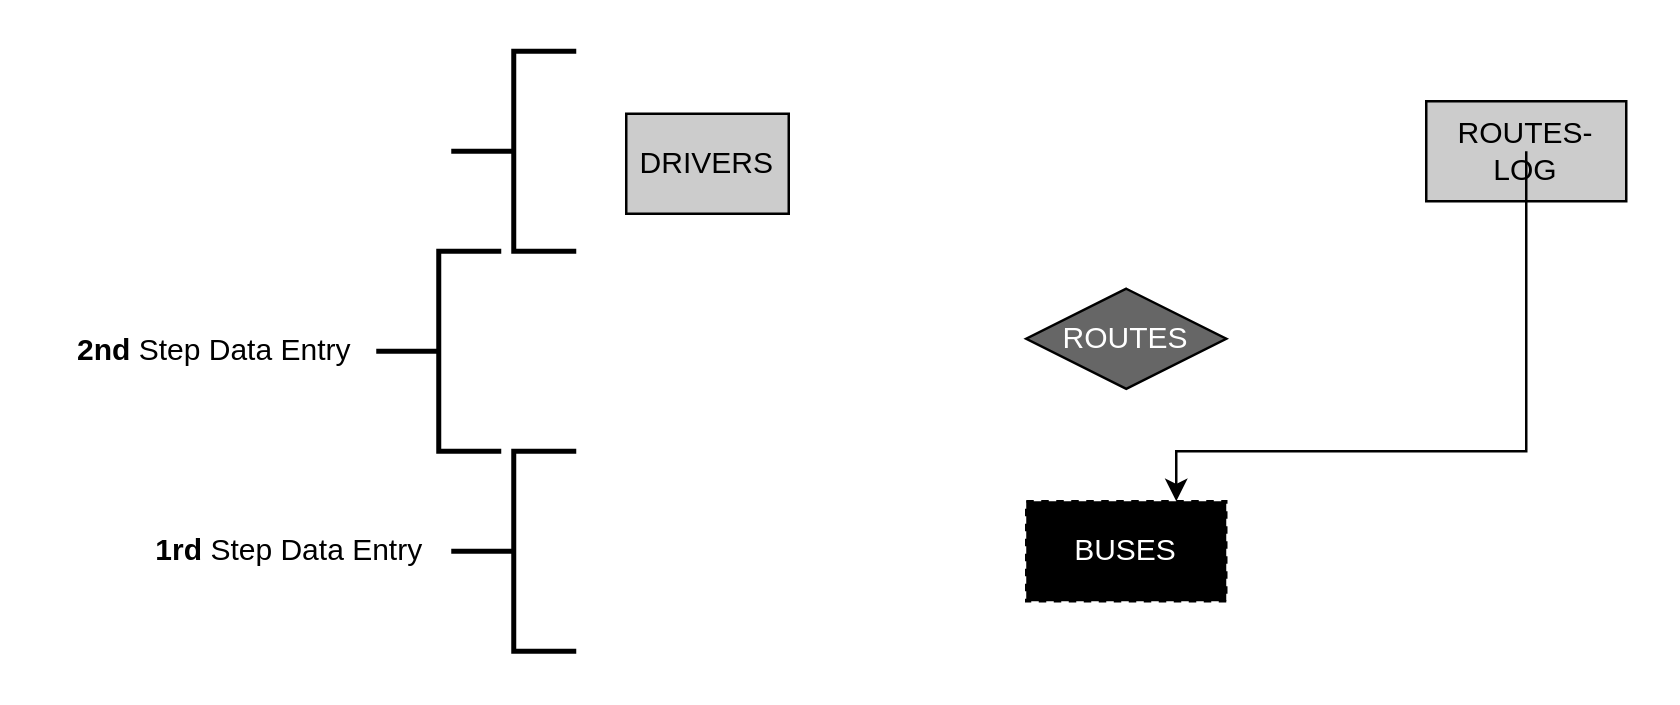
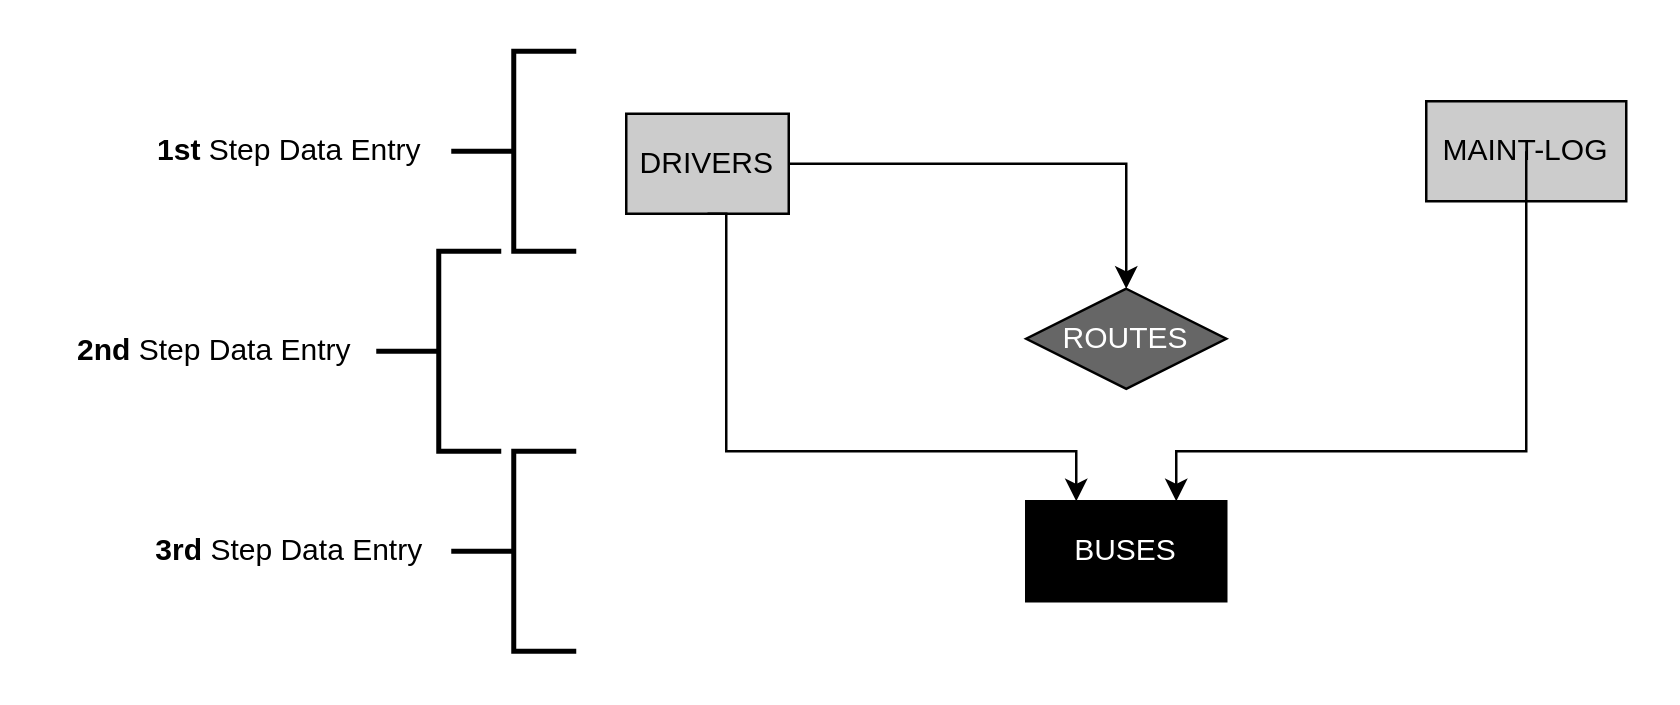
+ <mxCell id="9" value="&lt;b&gt;1st&lt;/b&gt; Step Data Entry" style="text;html=1;align=center;verticalAlign=middle;resizable=0;points=[];autosize=1;strokeColor=none;fillColor=none;" parent="1" vertex="1"><mxGeometry x="50" y="45" width="130" height="30" as="geometry" /></mxCell>
- <mxCell id="2" value="ROUTES-LOG" style="rounded=0;whiteSpace=wrap;html=1;fillColor=light-dark(#CCCCCC,#00CCCC);" parent="1" vertex="1"><mxGeometry x="570" y="40" width="80" height="40" as="geometry" /></mxCell>
+ <mxCell id="2" value="MAINT-LOG" style="rounded=0;whiteSpace=wrap;html=1;fillColor=light-dark(#CCCCCC,#00CCCC);" parent="1" vertex="1"><mxGeometry x="570" y="40" width="80" height="40" as="geometry" /></mxCell>
+ <mxCell id="14" value="" style="endArrow=classic;html=1;rounded=0;exitX=1;exitY=0.5;exitDx=0;exitDy=0;entryX=0.5;entryY=0;entryDx=0;entryDy=0;edgeStyle=orthogonalEdgeStyle;" edge="1" parent="1" source="4" target="5"><mxGeometry width="50" height="50" relative="1" as="geometry"><mxPoint x="520" y="30" as="sourcePoint" /><mxPoint x="570" y="110" as="targetPoint" /></mxGeometry></mxCell>
+ <mxCell id="13" value="" style="endArrow=classic;html=1;rounded=0;exitX=0.5;exitY=1;exitDx=0;exitDy=0;entryX=0.25;entryY=0;entryDx=0;entryDy=0;edgeStyle=orthogonalEdgeStyle;" edge="1" parent="1" source="4" target="3"><mxGeometry width="50" height="50" relative="1" as="geometry"><mxPoint x="510" y="20" as="sourcePoint" /><mxPoint x="560" y="100" as="targetPoint" /><Array as="points"><mxPoint x="290" y="180" /><mxPoint x="430" y="180" /></Array></mxGeometry></mxCell>
- <mxCell id="11" value="&lt;b&gt;1rd&lt;/b&gt; Step Data Entry" style="text;html=1;align=center;verticalAlign=middle;resizable=0;points=[];autosize=1;strokeColor=none;fillColor=none;" parent="1" vertex="1"><mxGeometry x="50" y="205" width="130" height="30" as="geometry" /></mxCell>
+ <mxCell id="11" value="&lt;b&gt;3rd&lt;/b&gt; Step Data Entry" style="text;html=1;align=center;verticalAlign=middle;resizable=0;points=[];autosize=1;strokeColor=none;fillColor=none;" parent="1" vertex="1"><mxGeometry x="50" y="205" width="130" height="30" as="geometry" /></mxCell>
- <mxCell id="3" value="BUSES" style="rounded=0;whiteSpace=wrap;html=1;fillColor=light-dark(#000000,#0000FF);fontColor=light-dark(#ffffff, #ededed);dashed=1;" parent="1" vertex="1"><mxGeometry x="410" y="200" width="80" height="40" as="geometry" /></mxCell>
+ <mxCell id="3" value="BUSES" style="rounded=0;whiteSpace=wrap;html=1;fillColor=light-dark(#000000,#0000FF);fontColor=light-dark(#ffffff, #ededed);" parent="1" vertex="1"><mxGeometry x="410" y="200" width="80" height="40" as="geometry" /></mxCell>
